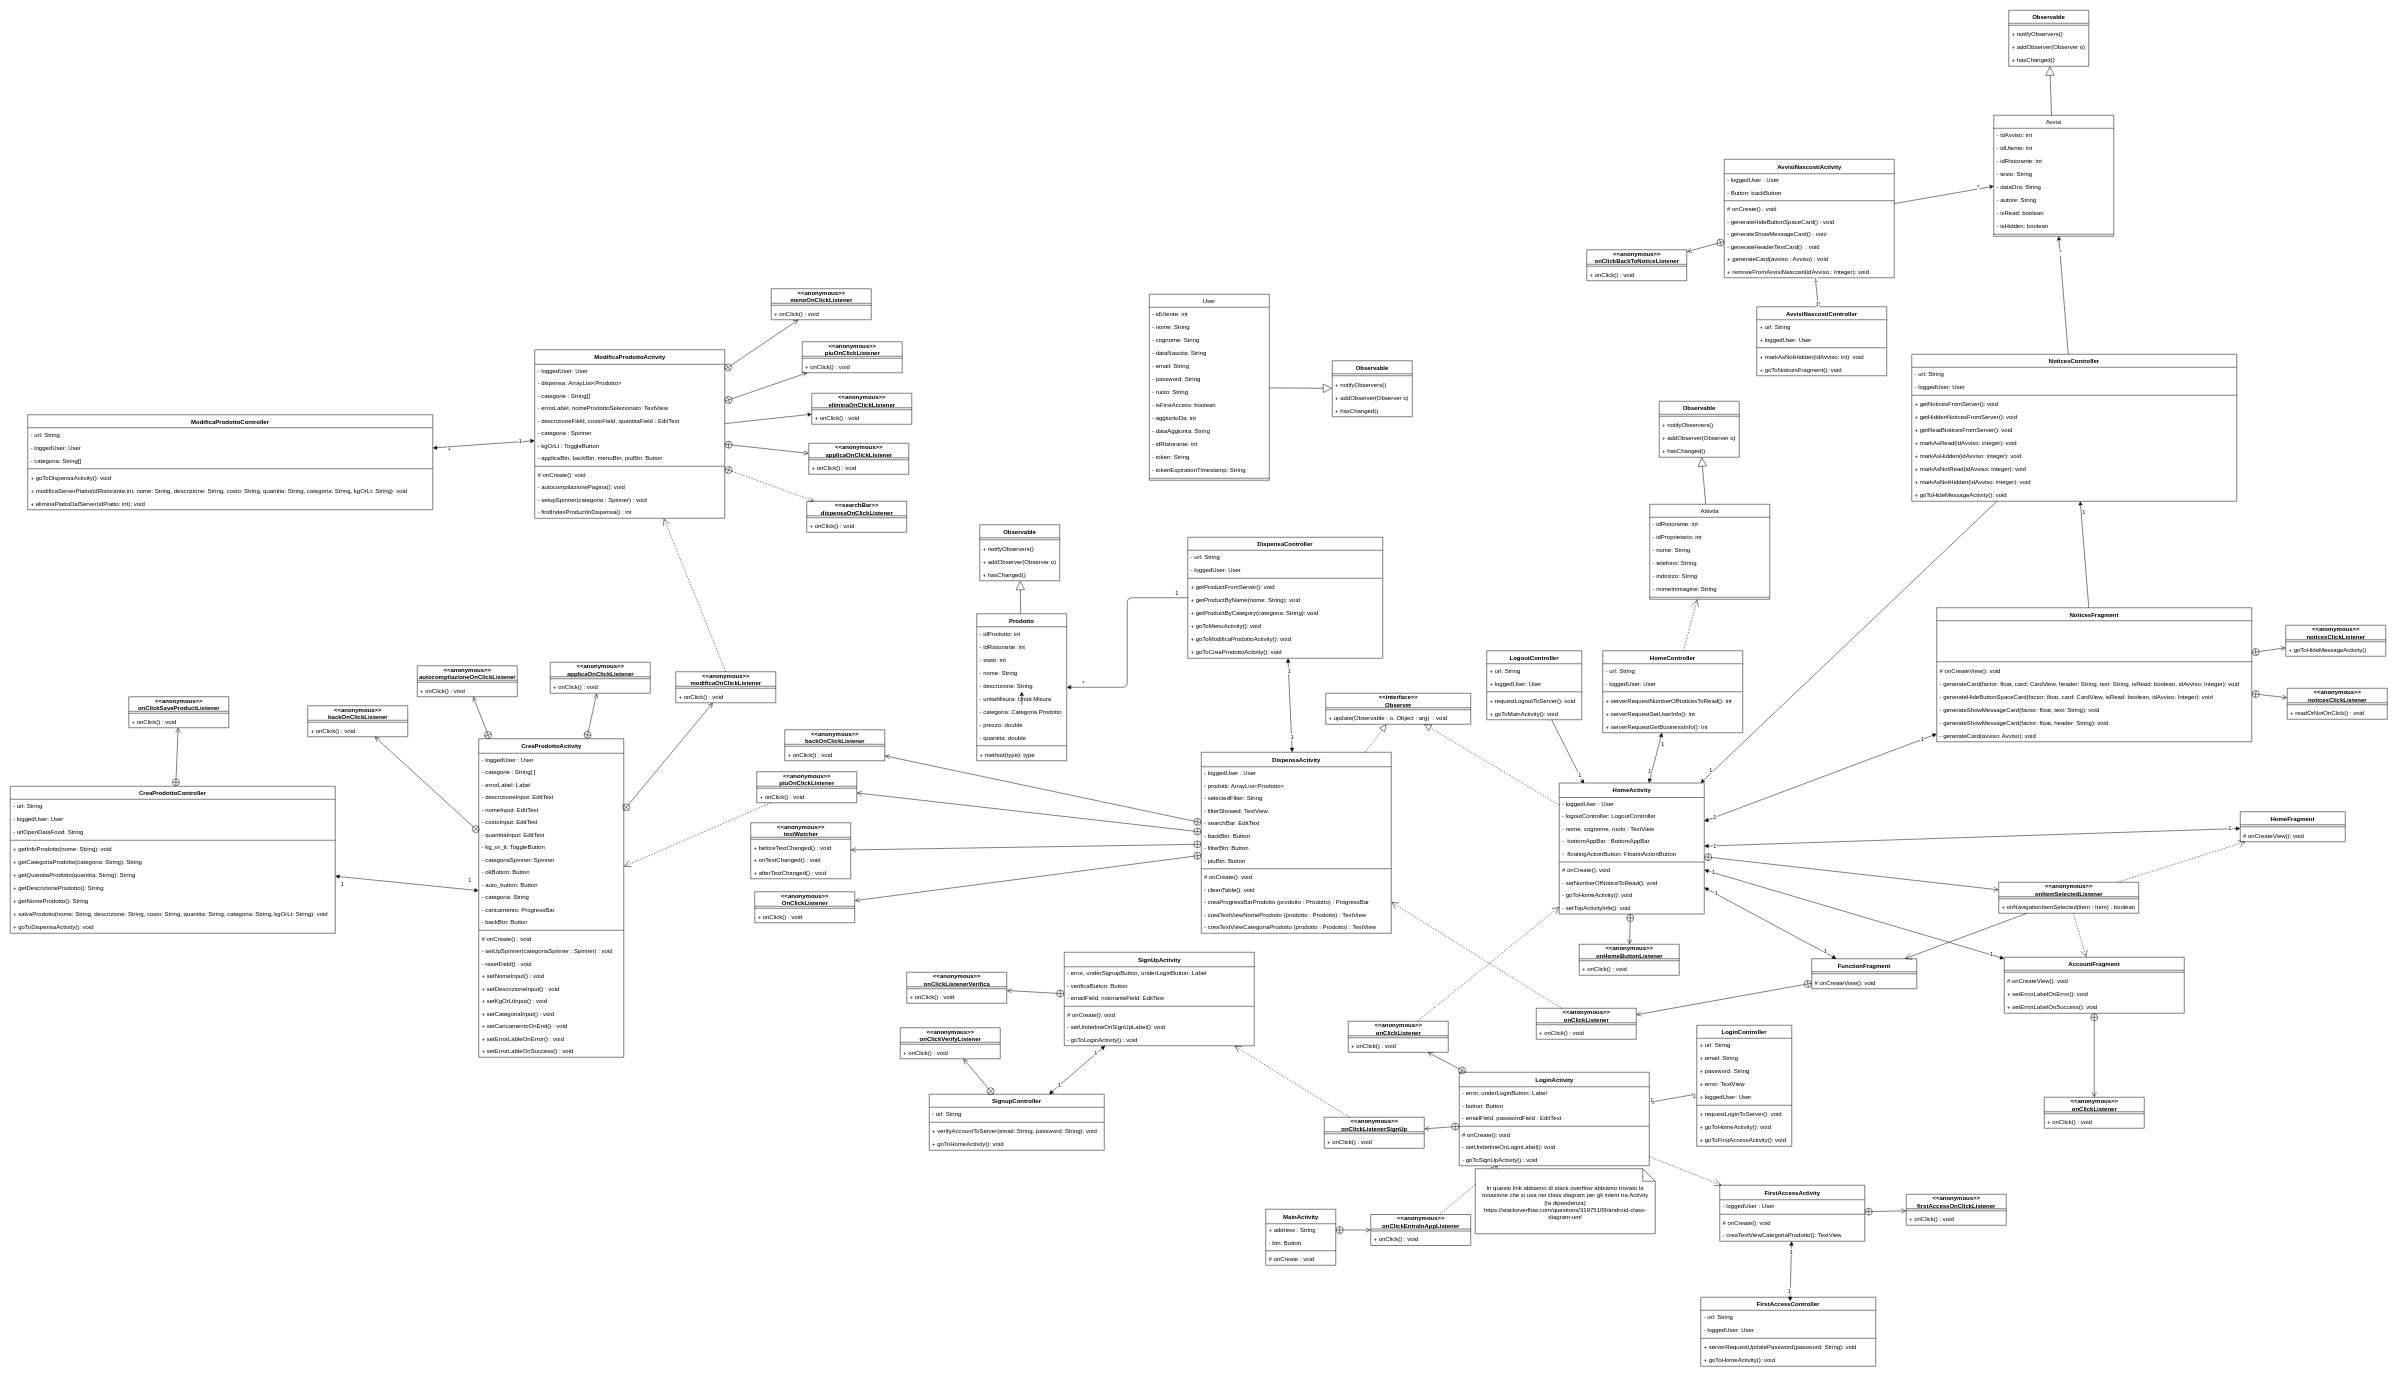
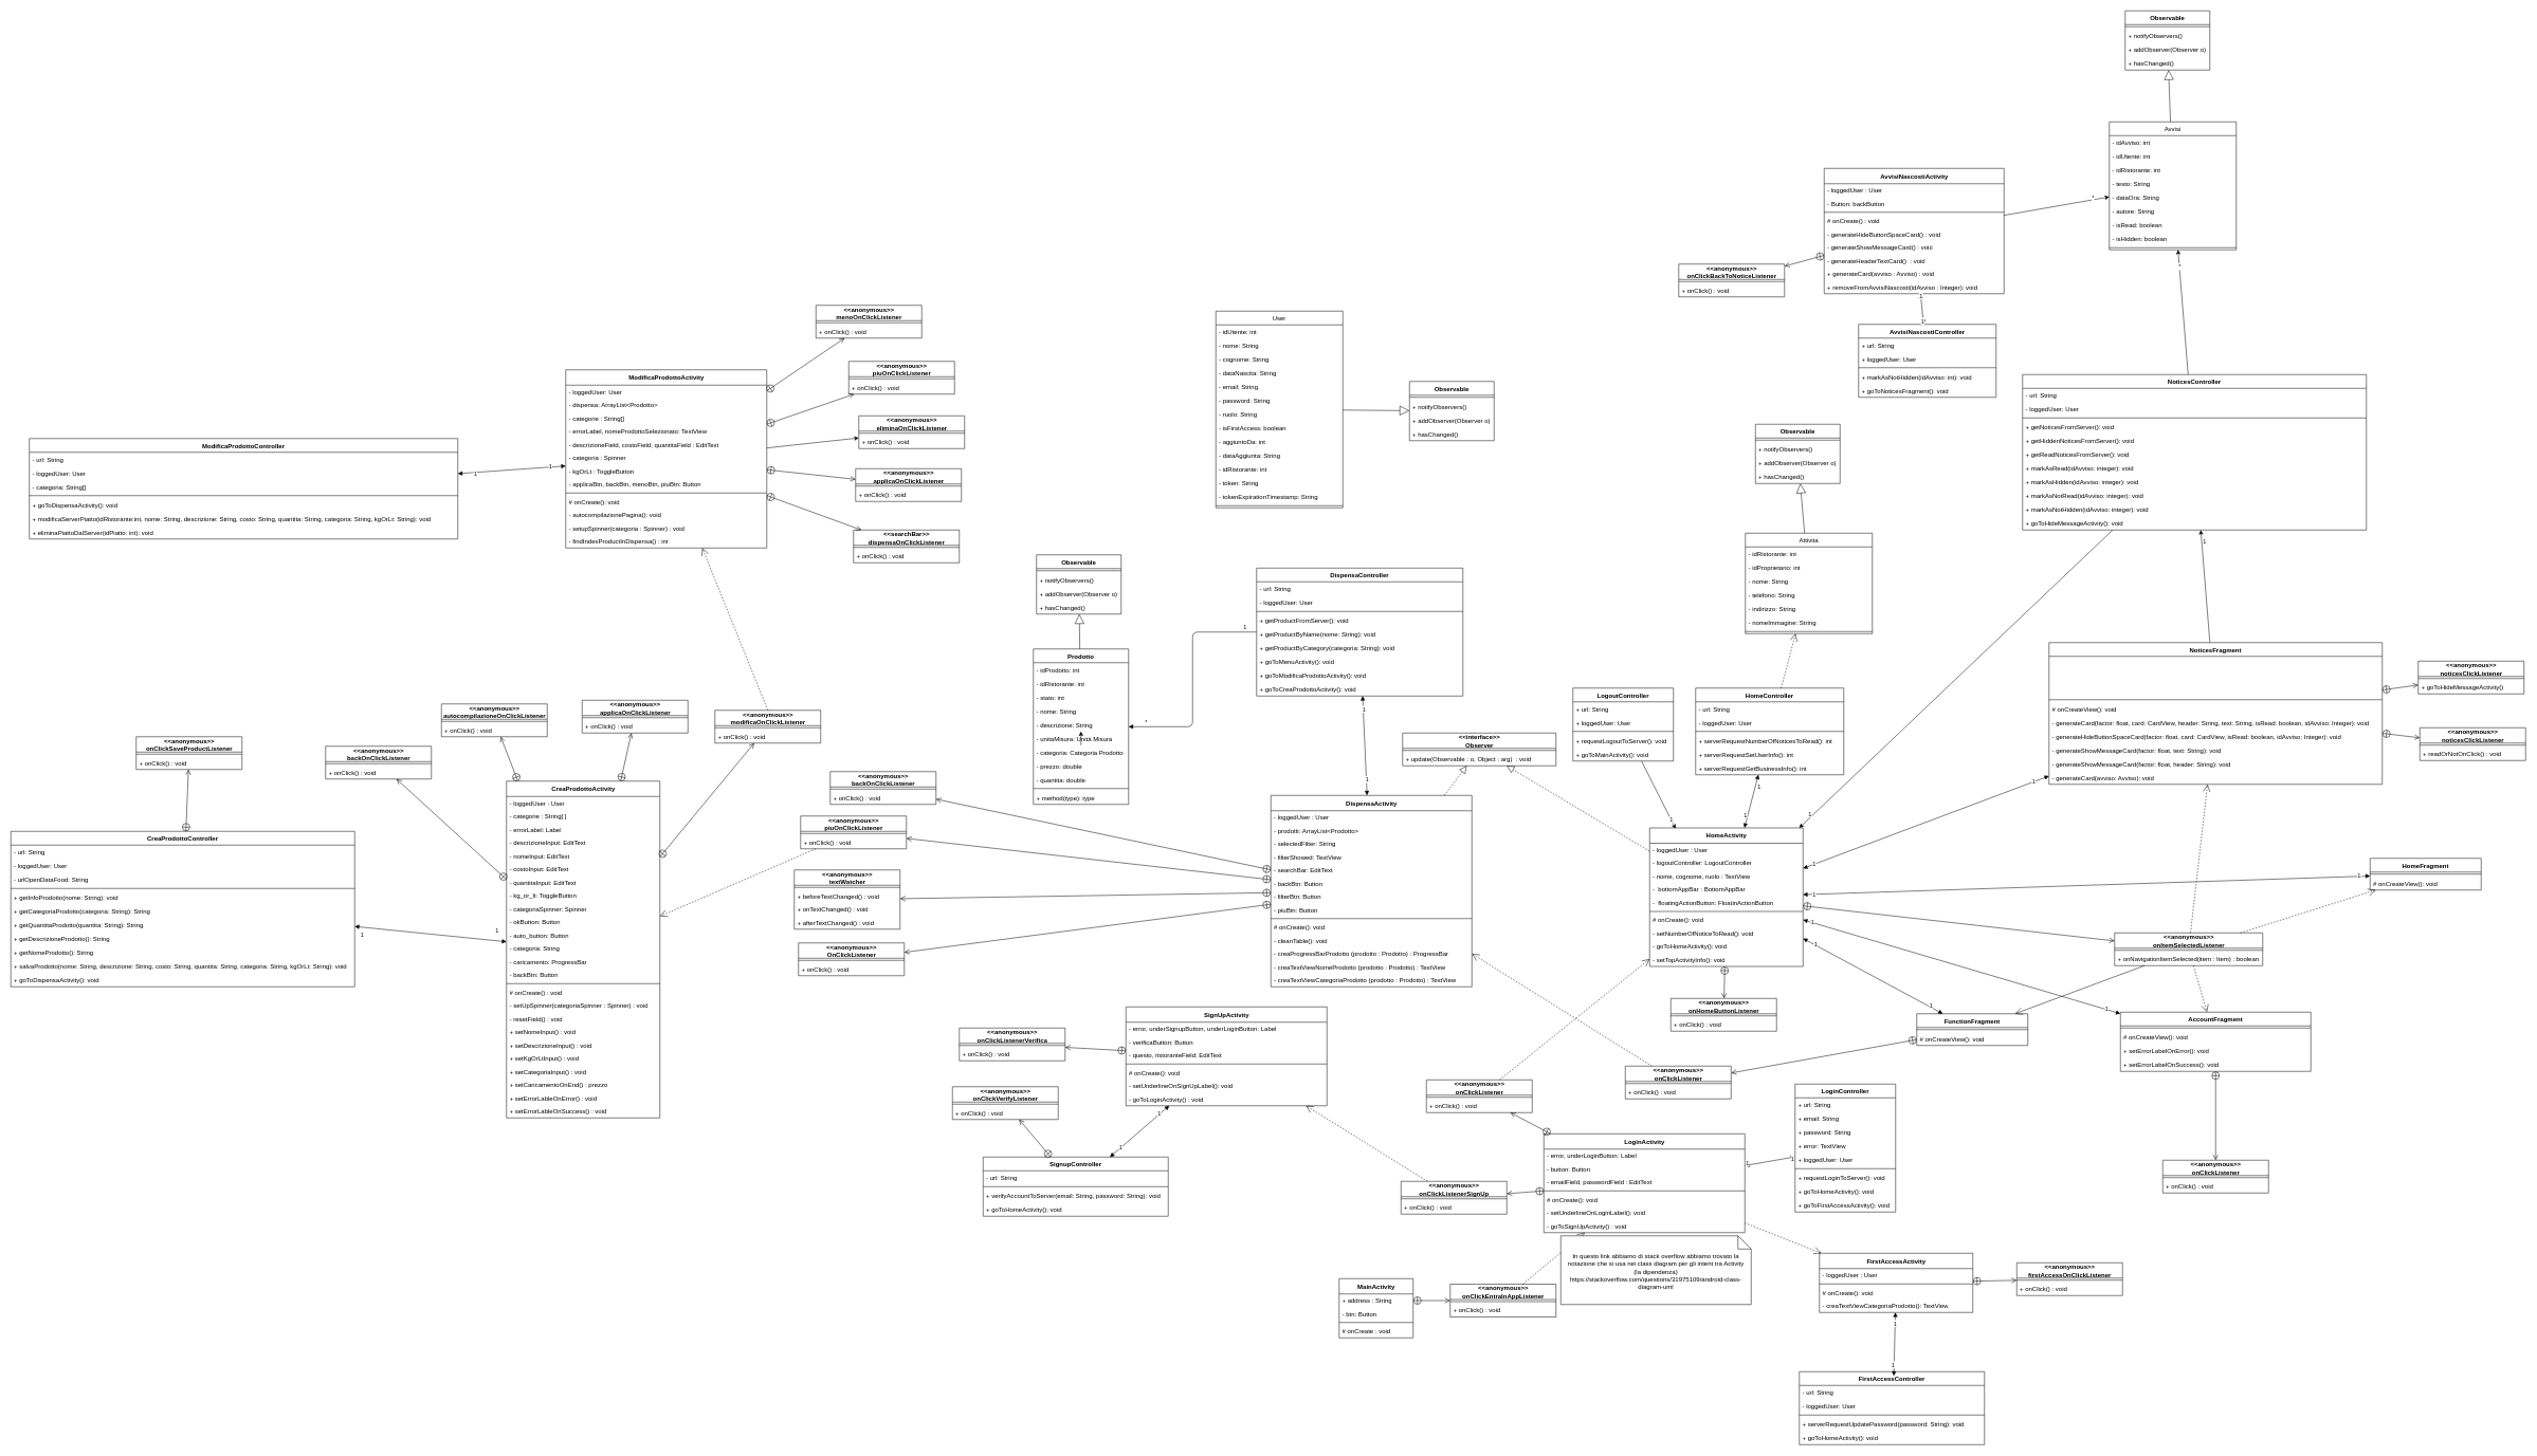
- <mxCell id="289" value="" style="endArrow=open;startArrow=circlePlus;endFill=0;startFill=0;endSize=8;html=1;dashed=1;" parent="1" source="251" target="283" edge="1"><mxGeometry width="160" relative="1" as="geometry"><mxPoint x="1267" y="887.3" as="sourcePoint" /><mxPoint x="1122.957" y="955" as="targetPoint" /></mxGeometry></mxCell>
+ <mxCell id="289" value="" style="endArrow=open;startArrow=circlePlus;endFill=0;startFill=0;endSize=8;html=1;" parent="1" source="251" target="283" edge="1"><mxGeometry width="160" relative="1" as="geometry"><mxPoint x="1267" y="887.3" as="sourcePoint" /><mxPoint x="1122.957" y="955" as="targetPoint" /></mxGeometry></mxCell>
+ <mxCell id="373" value="" style="endArrow=open;endSize=12;dashed=1;html=1;" parent="1" source="216" target="327" edge="1"><mxGeometry x="0.193" y="48" width="160" relative="1" as="geometry"><mxPoint x="4303" y="1766.48" as="sourcePoint" /><mxPoint x="4558" y="1761.89" as="targetPoint" /><mxPoint as="offset" /></mxGeometry></mxCell>
- <mxCell id="313" value="- emailField, ristoranteField: EditText&amp;nbsp;" style="text;html=1;strokeColor=none;fillColor=none;align=left;verticalAlign=middle;spacingLeft=4;spacingRight=4;overflow=hidden;rotatable=0;points=[[0,0.5],[1,0.5]];portConstraint=eastwest;" parent="310" vertex="1"><mxGeometry y="79" width="380" height="25" as="geometry" /></mxCell>
+ <mxCell id="313" value="- questo, ristoranteField: EditText&amp;nbsp;" style="text;html=1;strokeColor=none;fillColor=none;align=left;verticalAlign=middle;spacingLeft=4;spacingRight=4;overflow=hidden;rotatable=0;points=[[0,0.5],[1,0.5]];portConstraint=eastwest;" parent="310" vertex="1"><mxGeometry y="79" width="380" height="25" as="geometry" /></mxCell>
- <mxCell id="88" value="+ setCaricamentoOnEnd() : void" style="text;html=1;strokeColor=none;fillColor=none;align=left;verticalAlign=middle;spacingLeft=4;spacingRight=4;overflow=hidden;rotatable=0;points=[[0,0.5],[1,0.5]];portConstraint=eastwest;" parent="65" vertex="1"><mxGeometry y="562" width="290" height="25" as="geometry" /></mxCell>
+ <mxCell id="88" value="+ setCaricamentoOnEnd() : prezzo" style="text;html=1;strokeColor=none;fillColor=none;align=left;verticalAlign=middle;spacingLeft=4;spacingRight=4;overflow=hidden;rotatable=0;points=[[0,0.5],[1,0.5]];portConstraint=eastwest;" parent="65" vertex="1"><mxGeometry y="562" width="290" height="25" as="geometry" /></mxCell>
